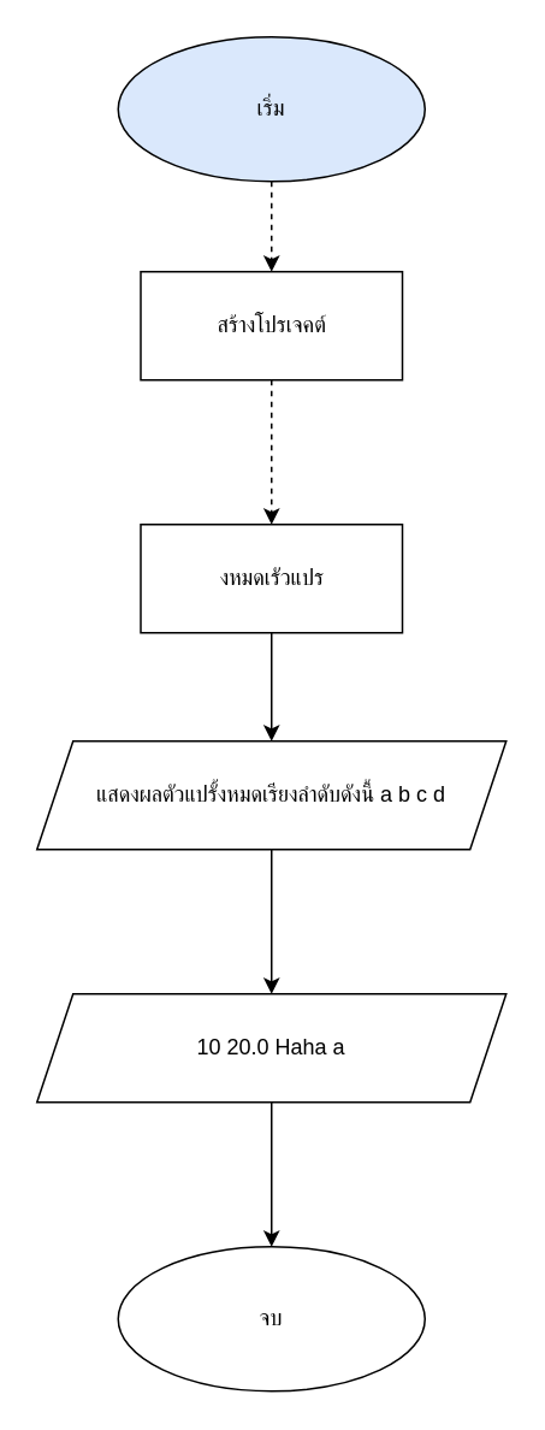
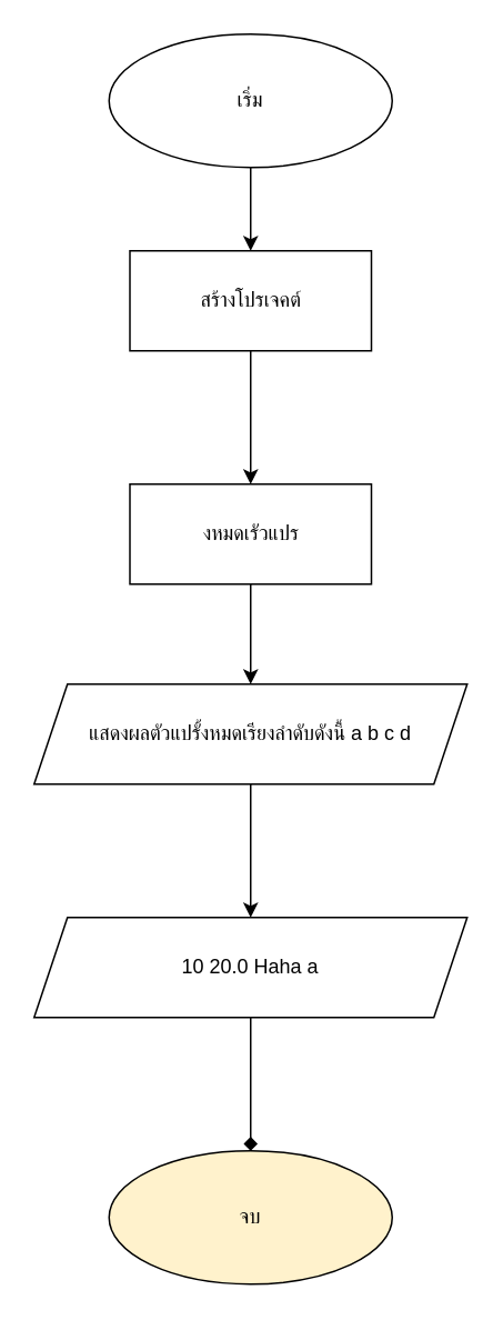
- <mxCell id="3" value="เริ่ม" style="ellipse;whiteSpace=wrap;html=1;fillColor=#dae8fc;" vertex="1" parent="1"><mxGeometry x="65" y="20" width="170" height="80" as="geometry" /></mxCell>
+ <mxCell id="3" value="เริ่ม" style="ellipse;whiteSpace=wrap;html=1;" vertex="1" parent="1"><mxGeometry x="65" y="20" width="170" height="80" as="geometry" /></mxCell>
- <mxCell id="2" value="" style="edgeStyle=orthogonalEdgeStyle;rounded=0;orthogonalLoop=1;jettySize=auto;html=1;dashed=1;" edge="1" parent="1" source="3" target="5"><mxGeometry relative="1" as="geometry" /></mxCell>
+ <mxCell id="2" value="" style="edgeStyle=orthogonalEdgeStyle;rounded=0;orthogonalLoop=1;jettySize=auto;html=1;" edge="1" parent="1" source="3" target="5"><mxGeometry relative="1" as="geometry" /></mxCell>
- <mxCell id="4" value="" style="edgeStyle=orthogonalEdgeStyle;rounded=0;orthogonalLoop=1;jettySize=auto;html=1;dashed=1;" edge="1" parent="1" source="5" target="11"><mxGeometry relative="1" as="geometry" /></mxCell>
+ <mxCell id="4" value="" style="edgeStyle=orthogonalEdgeStyle;rounded=0;orthogonalLoop=1;jettySize=auto;html=1;" edge="1" parent="1" source="5" target="11"><mxGeometry relative="1" as="geometry" /></mxCell>
- <mxCell id="8" value="" style="edgeStyle=orthogonalEdgeStyle;rounded=0;orthogonalLoop=1;jettySize=auto;html=1;" edge="1" parent="1" source="9" target="12"><mxGeometry relative="1" as="geometry" /></mxCell>
+ <mxCell id="8" value="" style="edgeStyle=orthogonalEdgeStyle;rounded=0;orthogonalLoop=1;jettySize=auto;html=1;endArrow=diamond;" edge="1" parent="1" source="9" target="12"><mxGeometry relative="1" as="geometry" /></mxCell>
- <mxCell id="12" value="จบ" style="ellipse;whiteSpace=wrap;html=1;" vertex="1" parent="1"><mxGeometry x="65" y="690" width="170" height="80" as="geometry" /></mxCell>
+ <mxCell id="12" value="จบ" style="ellipse;whiteSpace=wrap;html=1;fillColor=#fff2cc;" vertex="1" parent="1"><mxGeometry x="65" y="690" width="170" height="80" as="geometry" /></mxCell>
